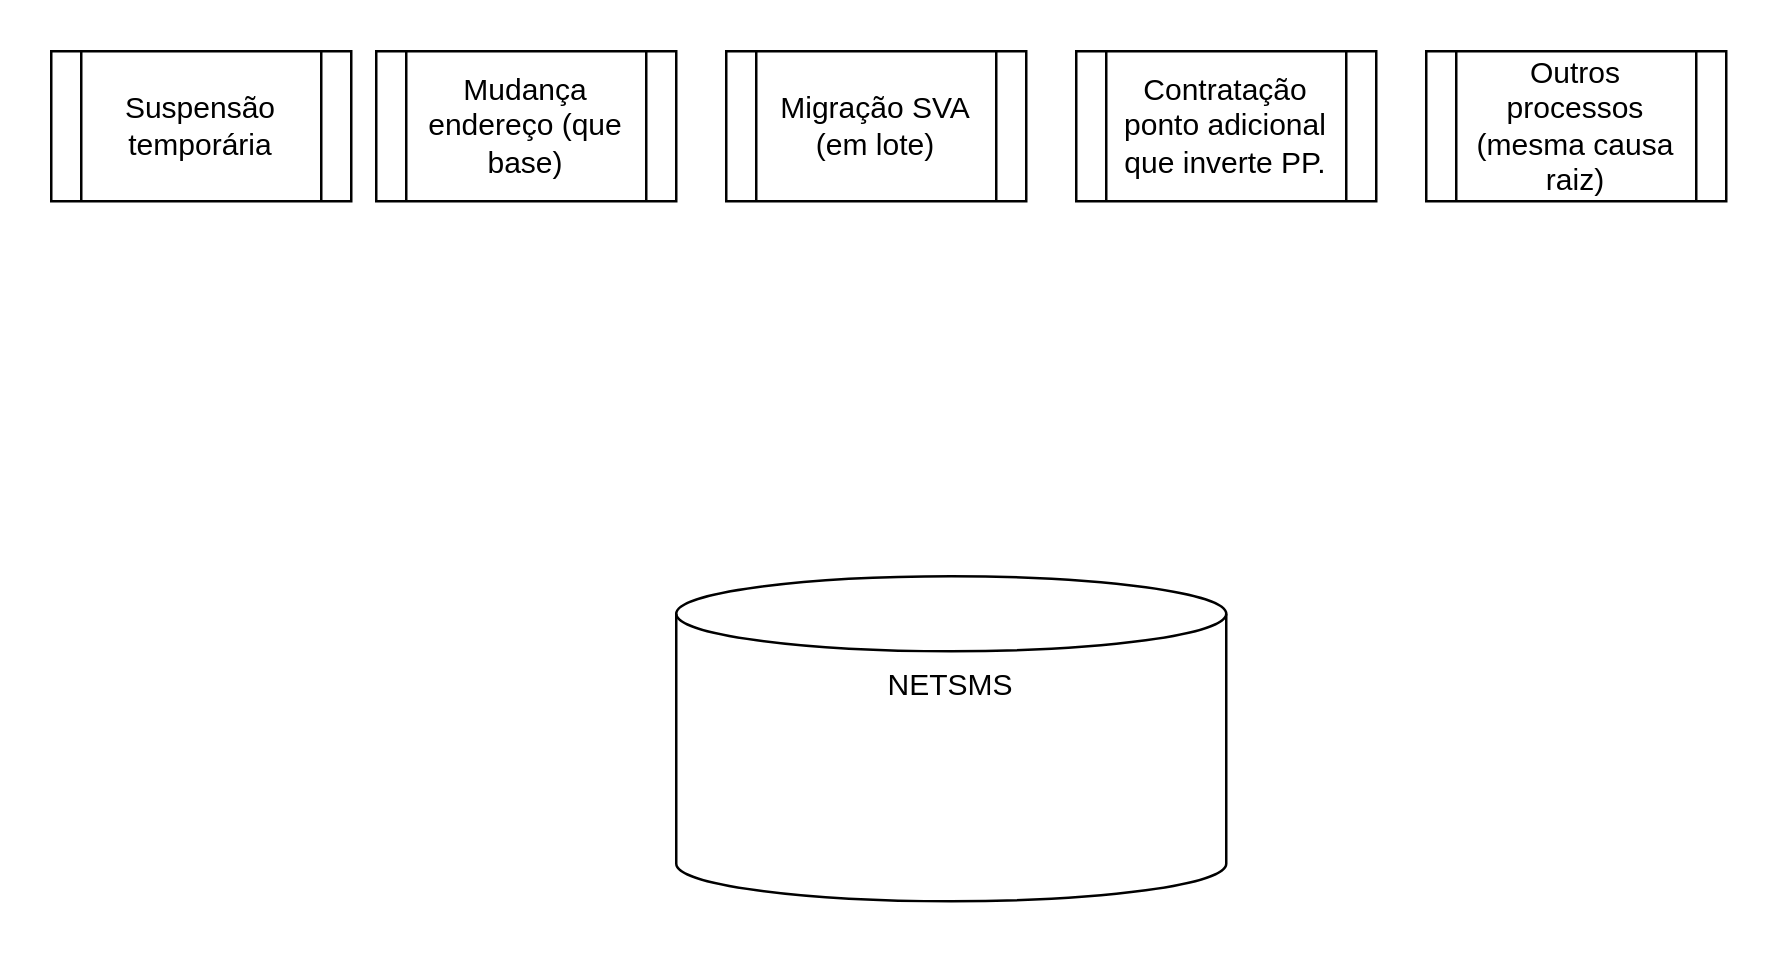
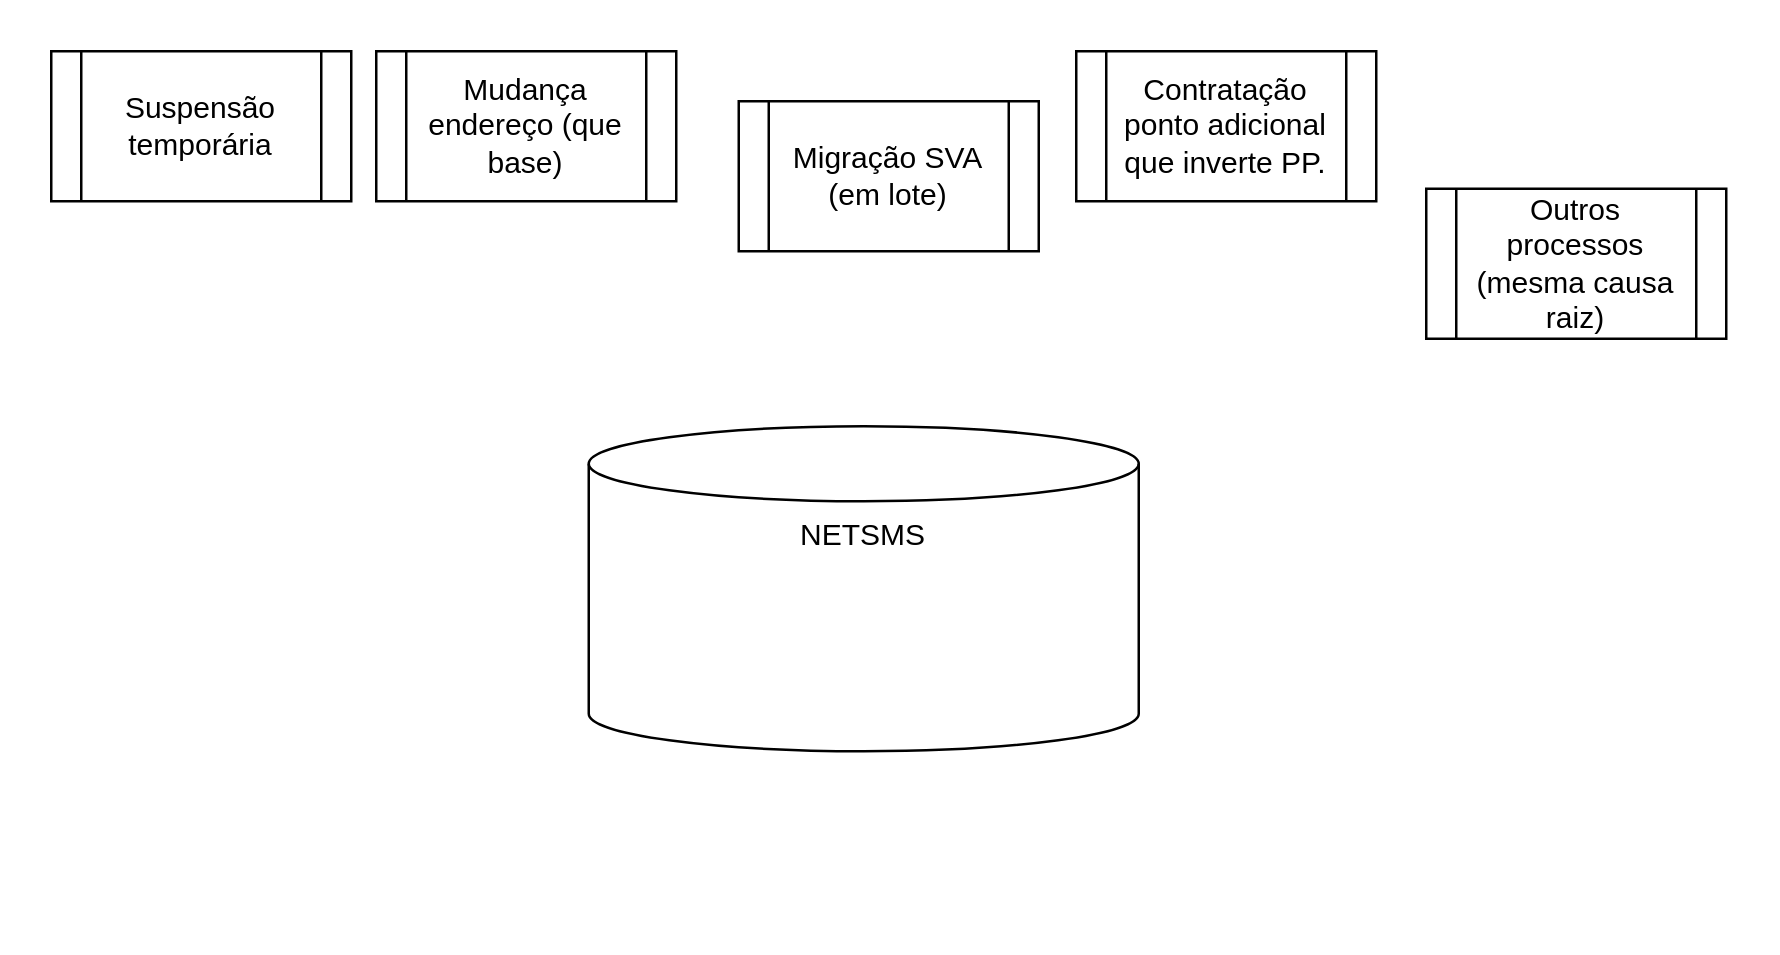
- <mxCell id="5" value="Migração SVA (em lote)" style="shape=process;whiteSpace=wrap;html=1;backgroundOutline=1;" vertex="1" parent="1"><mxGeometry x="290" y="20" width="120" height="60" as="geometry" /></mxCell>
+ <mxCell id="5" value="Migração SVA (em lote)" style="shape=process;whiteSpace=wrap;html=1;backgroundOutline=1;" vertex="1" parent="1"><mxGeometry x="295" y="40" width="120" height="60" as="geometry" /></mxCell>
- <mxCell id="7" value="Outros processos (mesma causa raiz)" style="shape=process;whiteSpace=wrap;html=1;backgroundOutline=1;" vertex="1" parent="1"><mxGeometry x="570" y="20" width="120" height="60" as="geometry" /></mxCell>
+ <mxCell id="7" value="Outros processos (mesma causa raiz)" style="shape=process;whiteSpace=wrap;html=1;backgroundOutline=1;" vertex="1" parent="1"><mxGeometry x="570" y="75" width="120" height="60" as="geometry" /></mxCell>
- <mxCell id="2" value="NETSMS" style="shape=cylinder3;whiteSpace=wrap;html=1;boundedLbl=1;backgroundOutline=1;size=15;verticalAlign=top;" vertex="1" parent="1"><mxGeometry x="270" y="230" width="220" height="130" as="geometry" /></mxCell>
+ <mxCell id="2" value="NETSMS" style="shape=cylinder3;whiteSpace=wrap;html=1;boundedLbl=1;backgroundOutline=1;size=15;verticalAlign=top;" vertex="1" parent="1"><mxGeometry x="235" y="170" width="220" height="130" as="geometry" /></mxCell>
